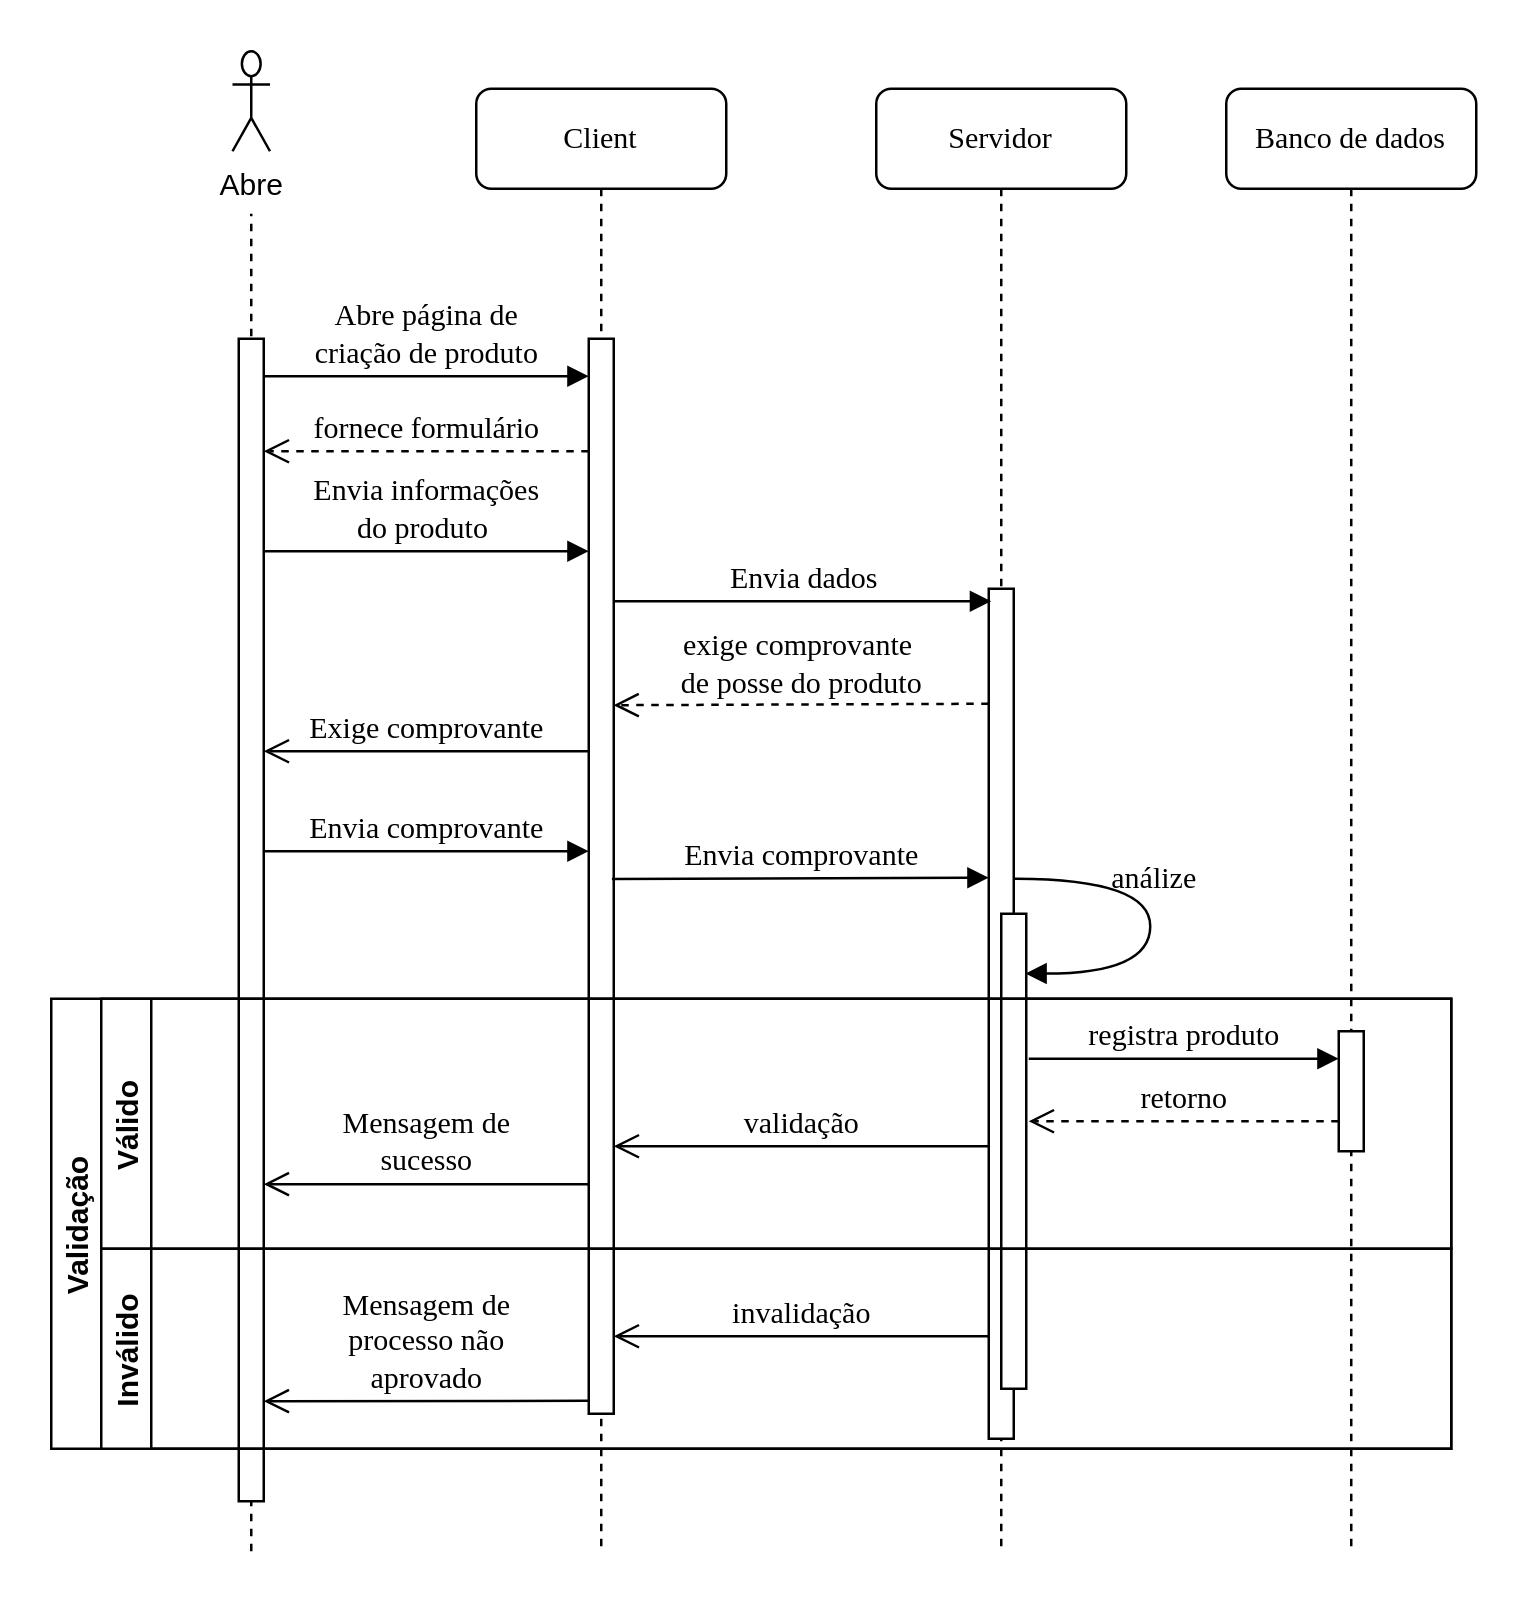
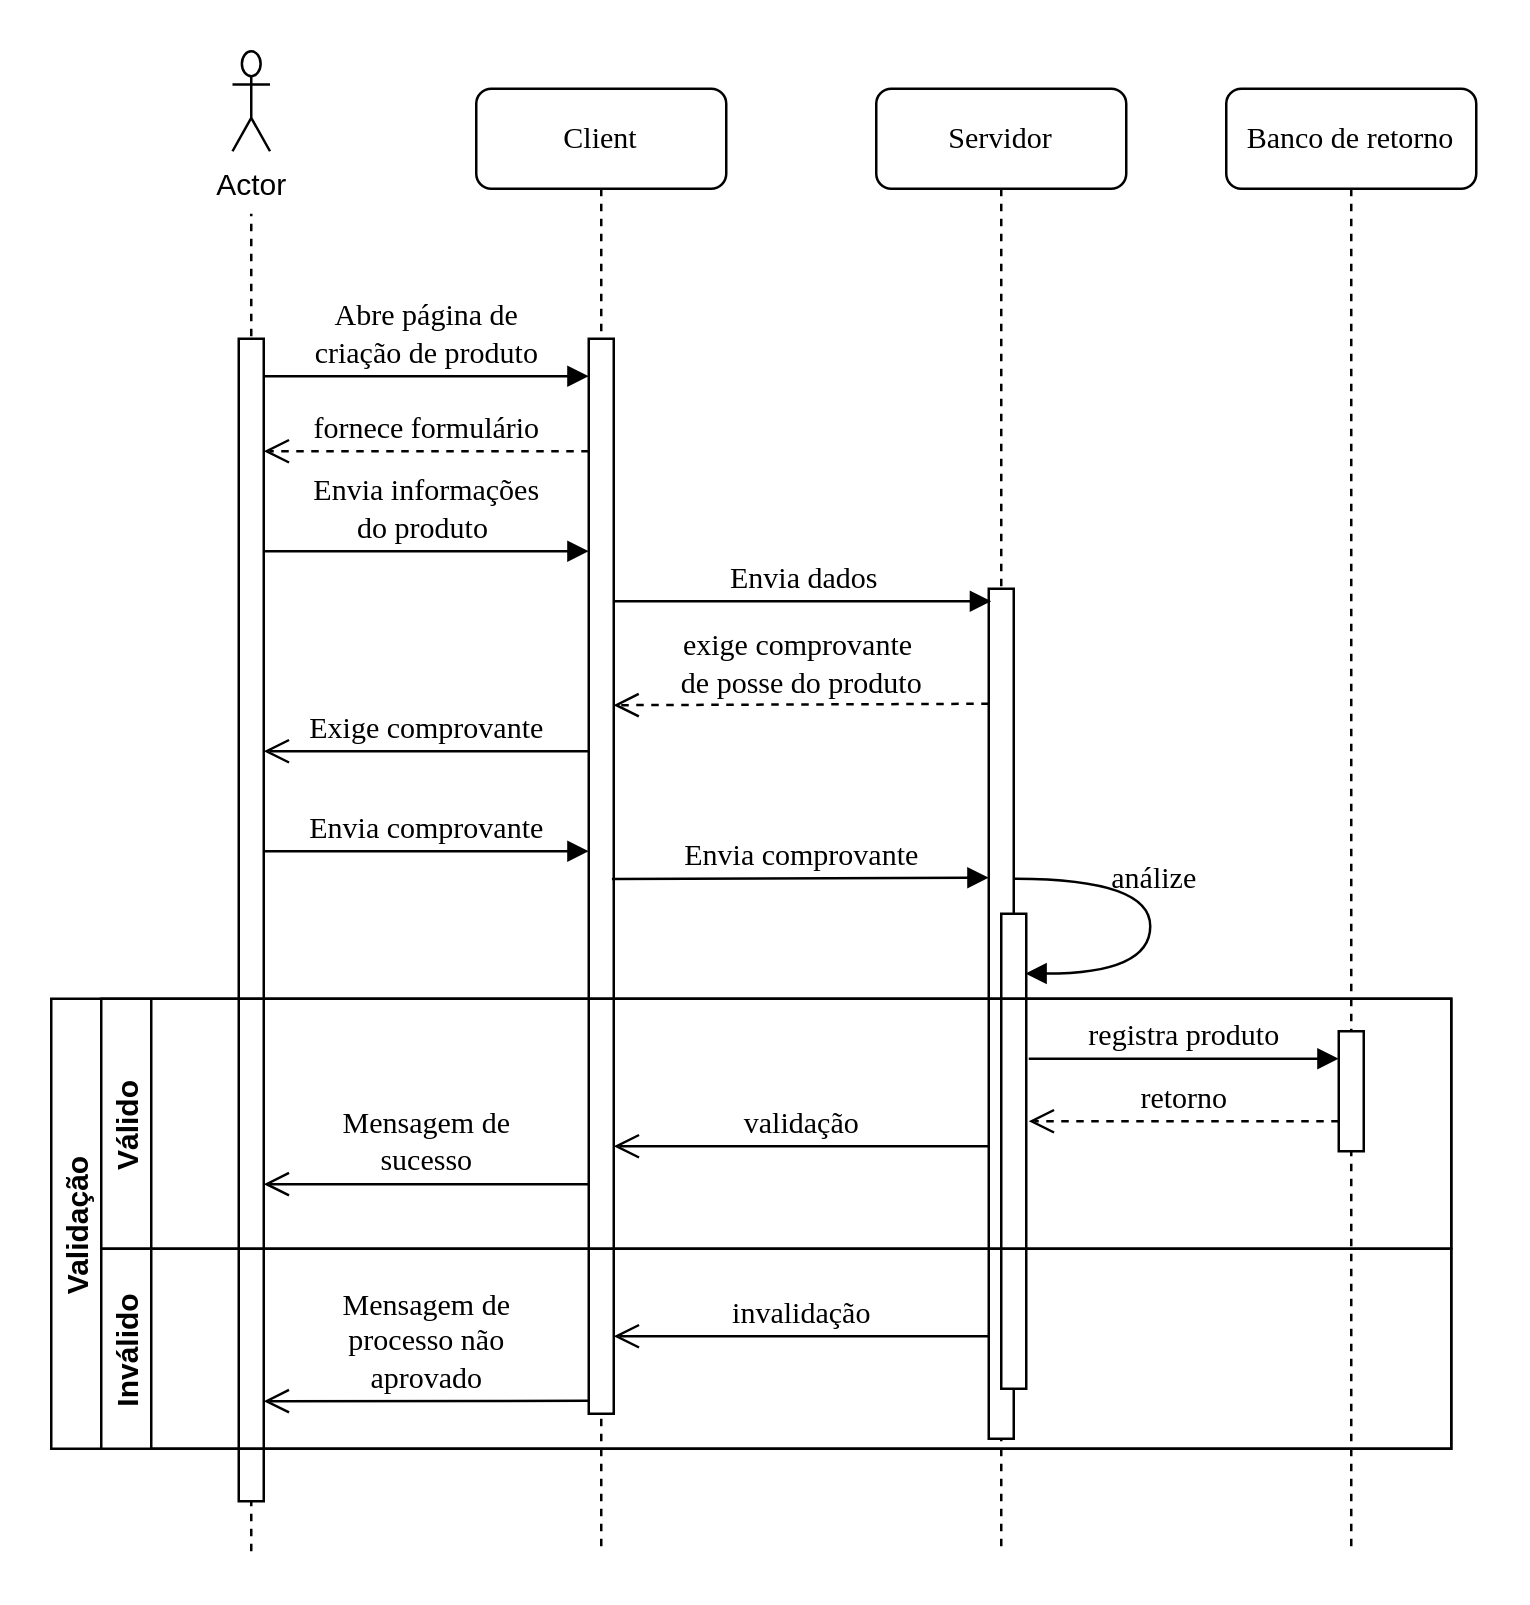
- <mxCell id="12" value="Banco de dados" style="shape=umlLifeline;perimeter=lifelinePerimeter;whiteSpace=wrap;html=1;container=1;collapsible=0;recursiveResize=0;outlineConnect=0;rounded=1;shadow=0;comic=0;labelBackgroundColor=none;strokeWidth=1;fontFamily=Verdana;fontSize=12;align=center;" vertex="1" parent="1"><mxGeometry x="490" y="35" width="100" height="585" as="geometry" /></mxCell>
+ <mxCell id="12" value="Banco de retorno" style="shape=umlLifeline;perimeter=lifelinePerimeter;whiteSpace=wrap;html=1;container=1;collapsible=0;recursiveResize=0;outlineConnect=0;rounded=1;shadow=0;comic=0;labelBackgroundColor=none;strokeWidth=1;fontFamily=Verdana;fontSize=12;align=center;" vertex="1" parent="1"><mxGeometry x="490" y="35" width="100" height="585" as="geometry" /></mxCell>
- <mxCell id="16" value="Abre" style="shape=umlActor;verticalLabelPosition=bottom;verticalAlign=top;html=1;outlineConnect=0;" vertex="1" parent="1"><mxGeometry x="92.5" y="20" width="15" height="40" as="geometry" /></mxCell>
+ <mxCell id="16" value="Actor" style="shape=umlActor;verticalLabelPosition=bottom;verticalAlign=top;html=1;outlineConnect=0;" vertex="1" parent="1"><mxGeometry x="92.5" y="20" width="15" height="40" as="geometry" /></mxCell>
